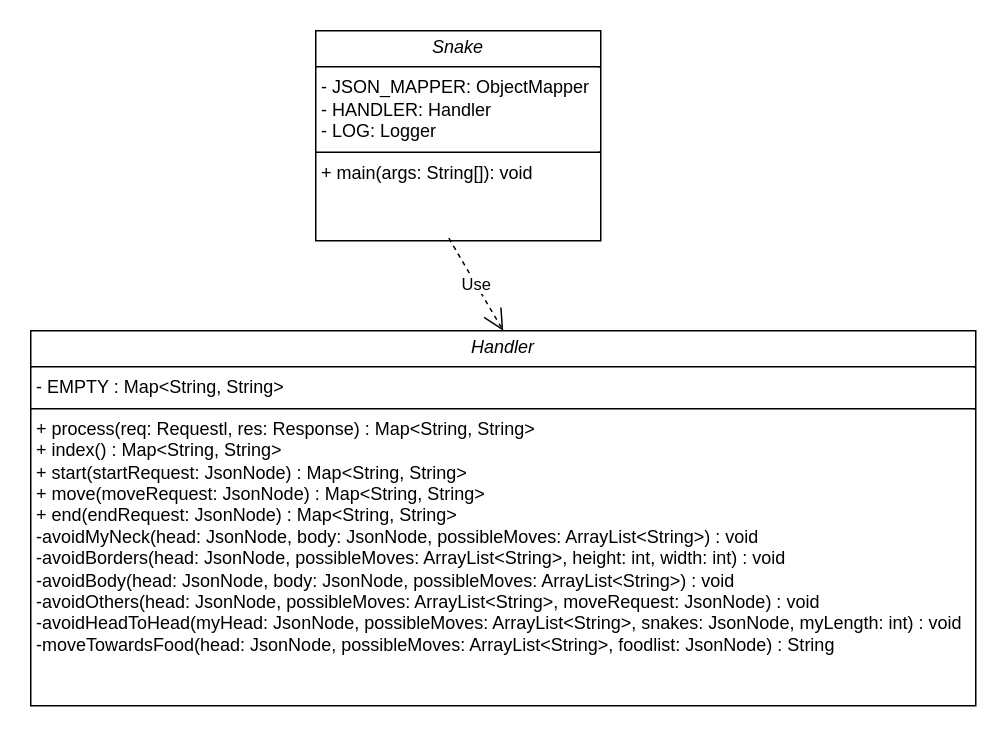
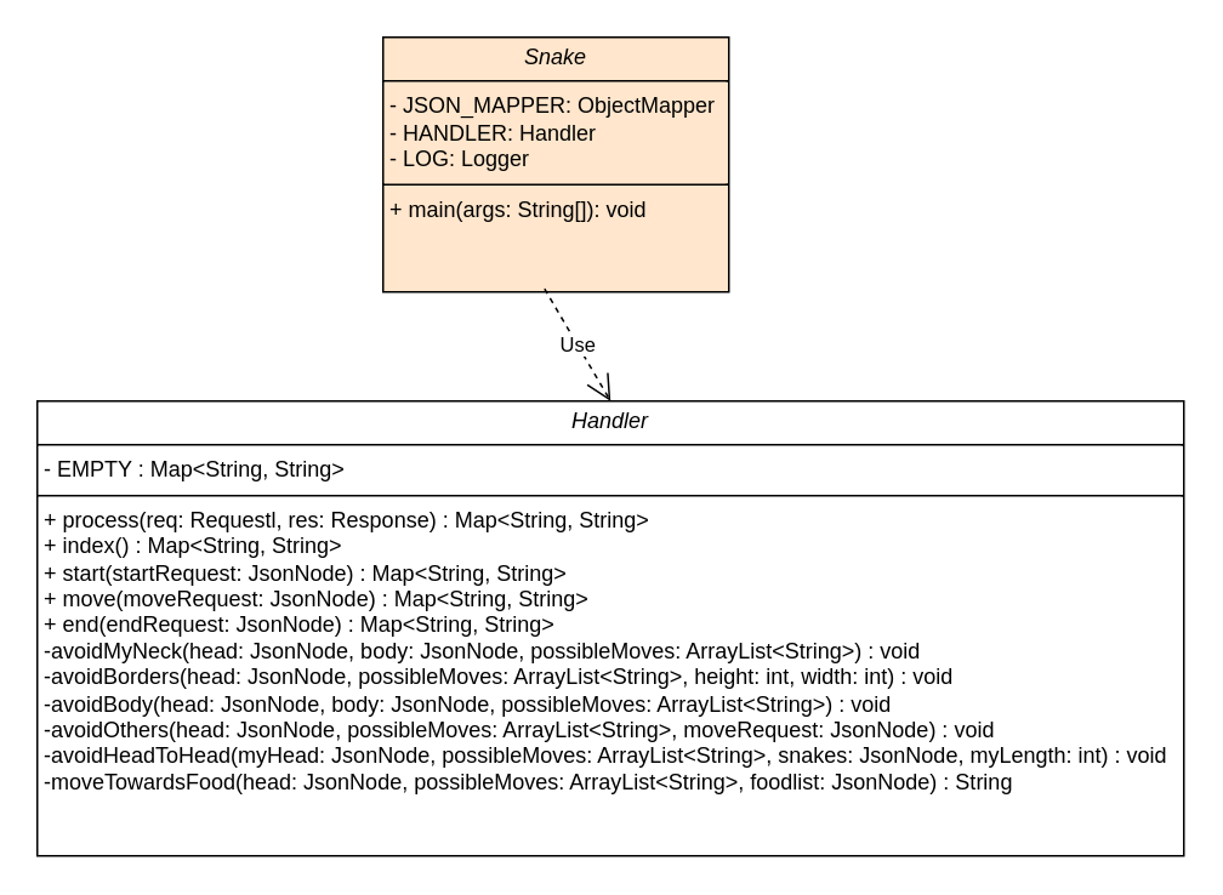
- <mxCell id="2" value="&lt;p style=&quot;margin:0px;margin-top:4px;text-align:center;&quot;&gt;&lt;i&gt;Snake&lt;/i&gt;&lt;/p&gt;&lt;hr size=&quot;1&quot; style=&quot;border-style:solid;&quot;&gt;&lt;p style=&quot;margin:0px;margin-left:4px;&quot;&gt;- JSON_MAPPER: ObjectMapper&lt;br&gt;- HANDLER: Handler&lt;/p&gt;&lt;p style=&quot;margin:0px;margin-left:4px;&quot;&gt;- LOG: Logger&lt;/p&gt;&lt;hr size=&quot;1&quot; style=&quot;border-style:solid;&quot;&gt;&lt;p style=&quot;margin:0px;margin-left:4px;&quot;&gt;+ main(args: String[]): void&lt;br&gt;&lt;/p&gt;" style="verticalAlign=top;align=left;overflow=fill;html=1;whiteSpace=wrap;" vertex="1" parent="1"><mxGeometry x="210" y="20" width="190" height="140" as="geometry" /></mxCell>
+ <mxCell id="2" value="&lt;p style=&quot;margin:0px;margin-top:4px;text-align:center;&quot;&gt;&lt;i&gt;Snake&lt;/i&gt;&lt;/p&gt;&lt;hr size=&quot;1&quot; style=&quot;border-style:solid;&quot;&gt;&lt;p style=&quot;margin:0px;margin-left:4px;&quot;&gt;- JSON_MAPPER: ObjectMapper&lt;br&gt;- HANDLER: Handler&lt;/p&gt;&lt;p style=&quot;margin:0px;margin-left:4px;&quot;&gt;- LOG: Logger&lt;/p&gt;&lt;hr size=&quot;1&quot; style=&quot;border-style:solid;&quot;&gt;&lt;p style=&quot;margin:0px;margin-left:4px;&quot;&gt;+ main(args: String[]): void&lt;br&gt;&lt;/p&gt;" style="verticalAlign=top;align=left;overflow=fill;html=1;whiteSpace=wrap;fillColor=#ffe6cc;" vertex="1" parent="1"><mxGeometry x="210" y="20" width="190" height="140" as="geometry" /></mxCell>
